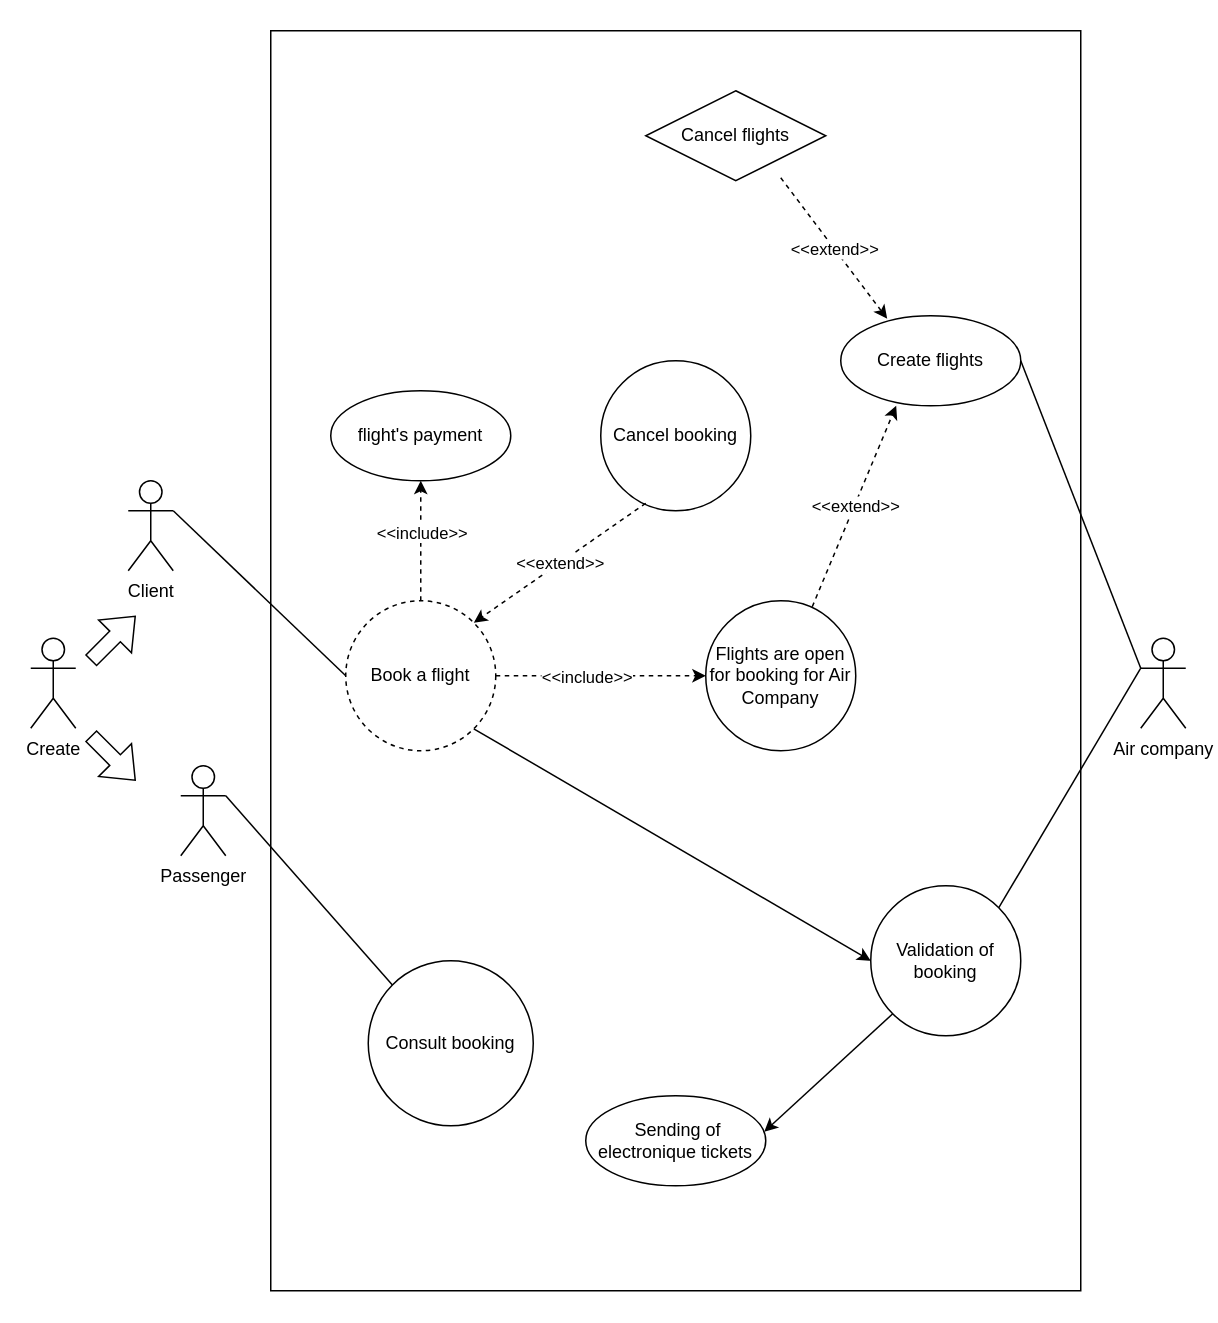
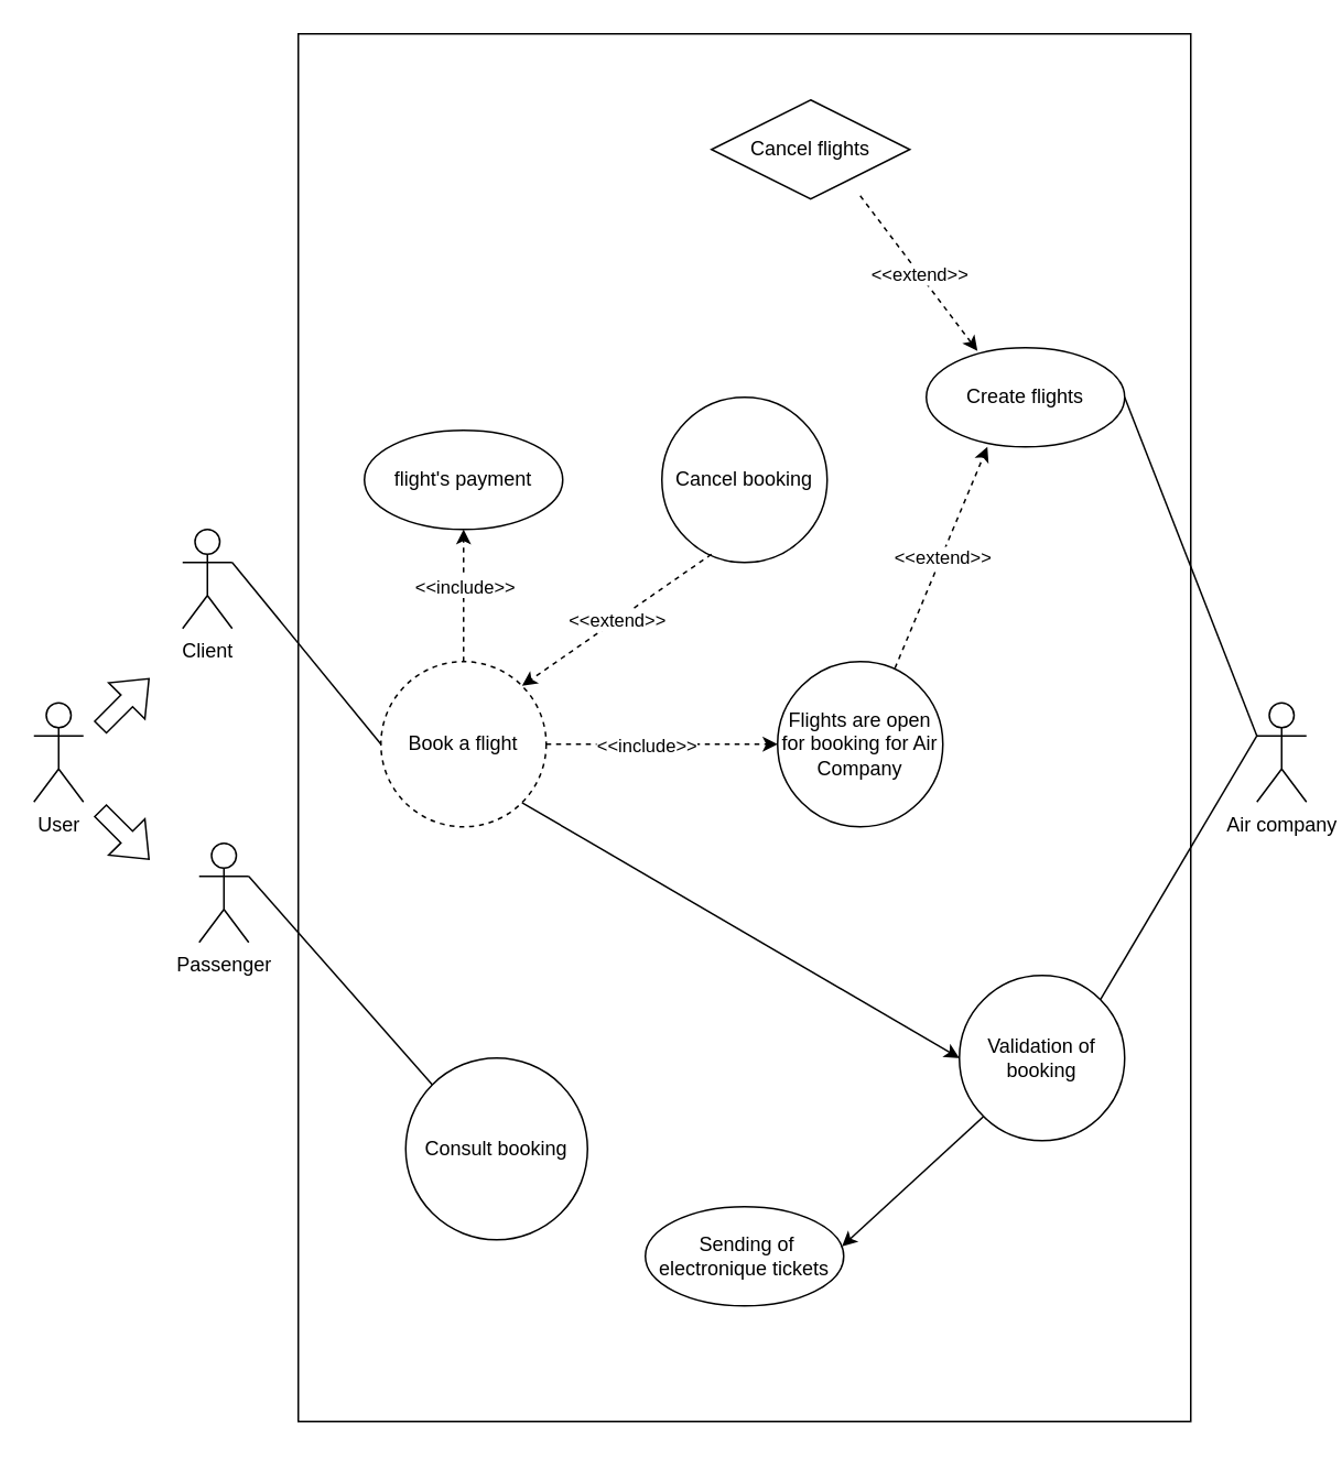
- <mxCell id="5" value="Client" style="shape=umlActor;verticalLabelPosition=bottom;verticalAlign=top;html=1;outlineConnect=0;" parent="1" vertex="1"><mxGeometry x="85" y="320" width="30" height="60" as="geometry" /></mxCell>
+ <mxCell id="5" value="Client" style="shape=umlActor;verticalLabelPosition=bottom;verticalAlign=top;html=1;outlineConnect=0;" parent="1" vertex="1"><mxGeometry x="110" y="320" width="30" height="60" as="geometry" /></mxCell>
- <mxCell id="15" value="Create" style="shape=umlActor;verticalLabelPosition=bottom;verticalAlign=top;html=1;outlineConnect=0;" parent="1" vertex="1"><mxGeometry x="20" y="425" width="30" height="60" as="geometry" /></mxCell>
+ <mxCell id="15" value="User" style="shape=umlActor;verticalLabelPosition=bottom;verticalAlign=top;html=1;outlineConnect=0;" parent="1" vertex="1"><mxGeometry x="20" y="425" width="30" height="60" as="geometry" /></mxCell>
